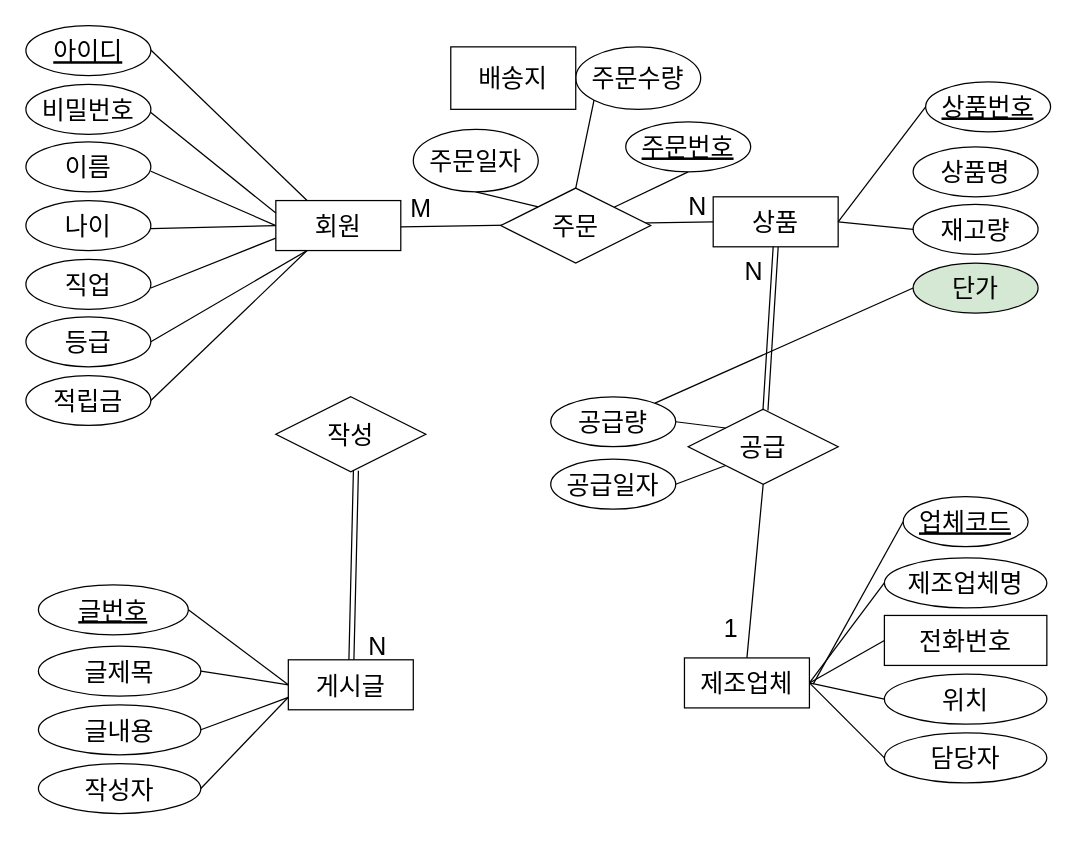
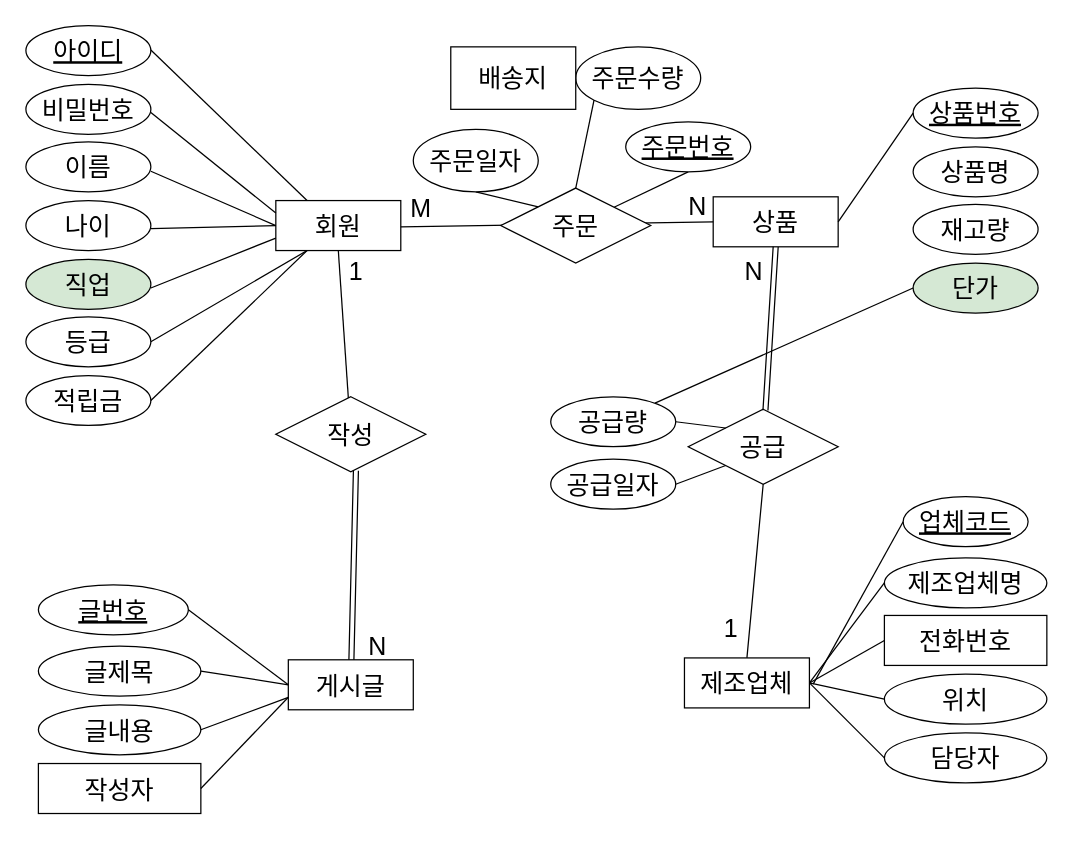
- <mxCell id="23" value="상품번호" style="ellipse;whiteSpace=wrap;html=1;align=center;fontStyle=4;fontSize=20;" parent="1" vertex="1"><mxGeometry x="740" y="65" width="100" height="40" as="geometry" /></mxCell>
+ <mxCell id="23" value="상품번호" style="ellipse;whiteSpace=wrap;html=1;align=center;fontStyle=4;fontSize=20;" parent="1" vertex="1"><mxGeometry x="730" y="70" width="100" height="40" as="geometry" /></mxCell>
- <mxCell id="25" value="" style="endArrow=none;html=1;rounded=0;fontSize=20;entryX=1;entryY=0.5;entryDx=0;entryDy=0;exitX=0;exitY=0.5;exitDx=0;exitDy=0;" parent="1" source="21" target="3" edge="1"><mxGeometry relative="1" as="geometry"><mxPoint x="740" y="147" as="sourcePoint" /><mxPoint x="670" y="187" as="targetPoint" /></mxGeometry></mxCell>
- <mxCell id="10" value="직업" style="ellipse;whiteSpace=wrap;html=1;align=center;fontSize=20;" parent="1" vertex="1"><mxGeometry x="20" y="207" width="100" height="40" as="geometry" /></mxCell>
+ <mxCell id="10" value="직업" style="ellipse;whiteSpace=wrap;html=1;align=center;fontSize=20;fillColor=#d5e8d4;" parent="1" vertex="1"><mxGeometry x="20" y="207" width="100" height="40" as="geometry" /></mxCell>
+ <mxCell id="64" value="" style="endArrow=none;html=1;rounded=0;fontSize=20;exitX=0.5;exitY=1;exitDx=0;exitDy=0;" parent="1" source="2" target="63" edge="1"><mxGeometry relative="1" as="geometry"><mxPoint x="320" y="397" as="sourcePoint" /><mxPoint x="480" y="397" as="targetPoint" /></mxGeometry></mxCell>
+ <mxCell id="65" value="1" style="resizable=0;html=1;align=right;verticalAlign=bottom;fontSize=20;" parent="64" connectable="0" vertex="1"><mxGeometry x="1" relative="1" as="geometry"><mxPoint x="12" y="-88" as="offset" /></mxGeometry></mxCell>
- <mxCell id="37" value="작성자" style="ellipse;whiteSpace=wrap;html=1;align=center;fontSize=20;direction=east;" parent="1" vertex="1"><mxGeometry x="30" y="610.5" width="130" height="40" as="geometry" /></mxCell>
+ <mxCell id="37" value="작성자" style="whiteSpace=wrap;html=1;align=center;fontSize=20;direction=east;rounded=0;" parent="1" vertex="1"><mxGeometry x="30" y="610.5" width="130" height="40" as="geometry" /></mxCell>
